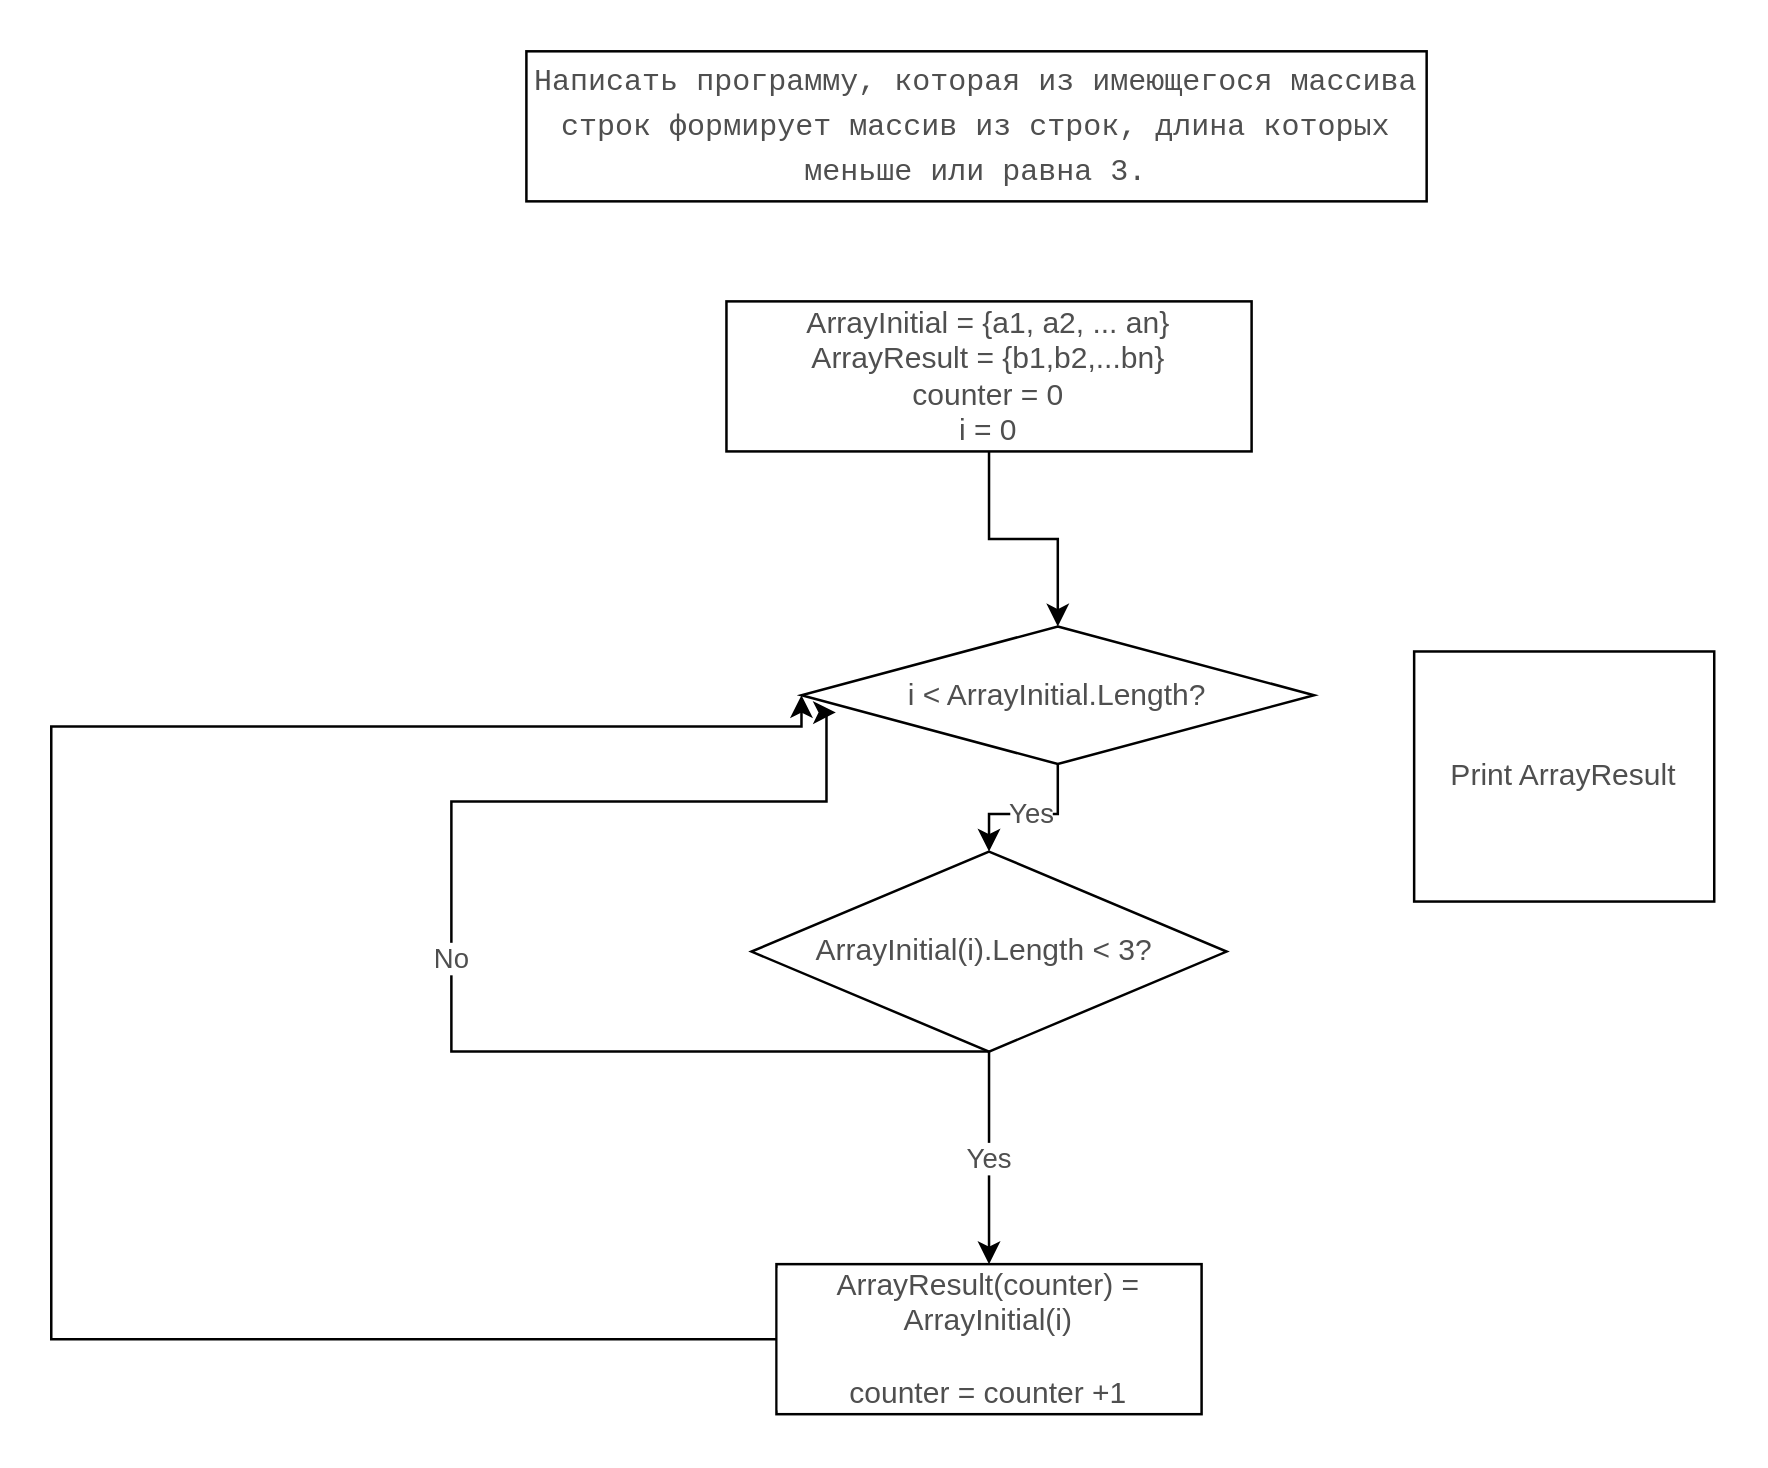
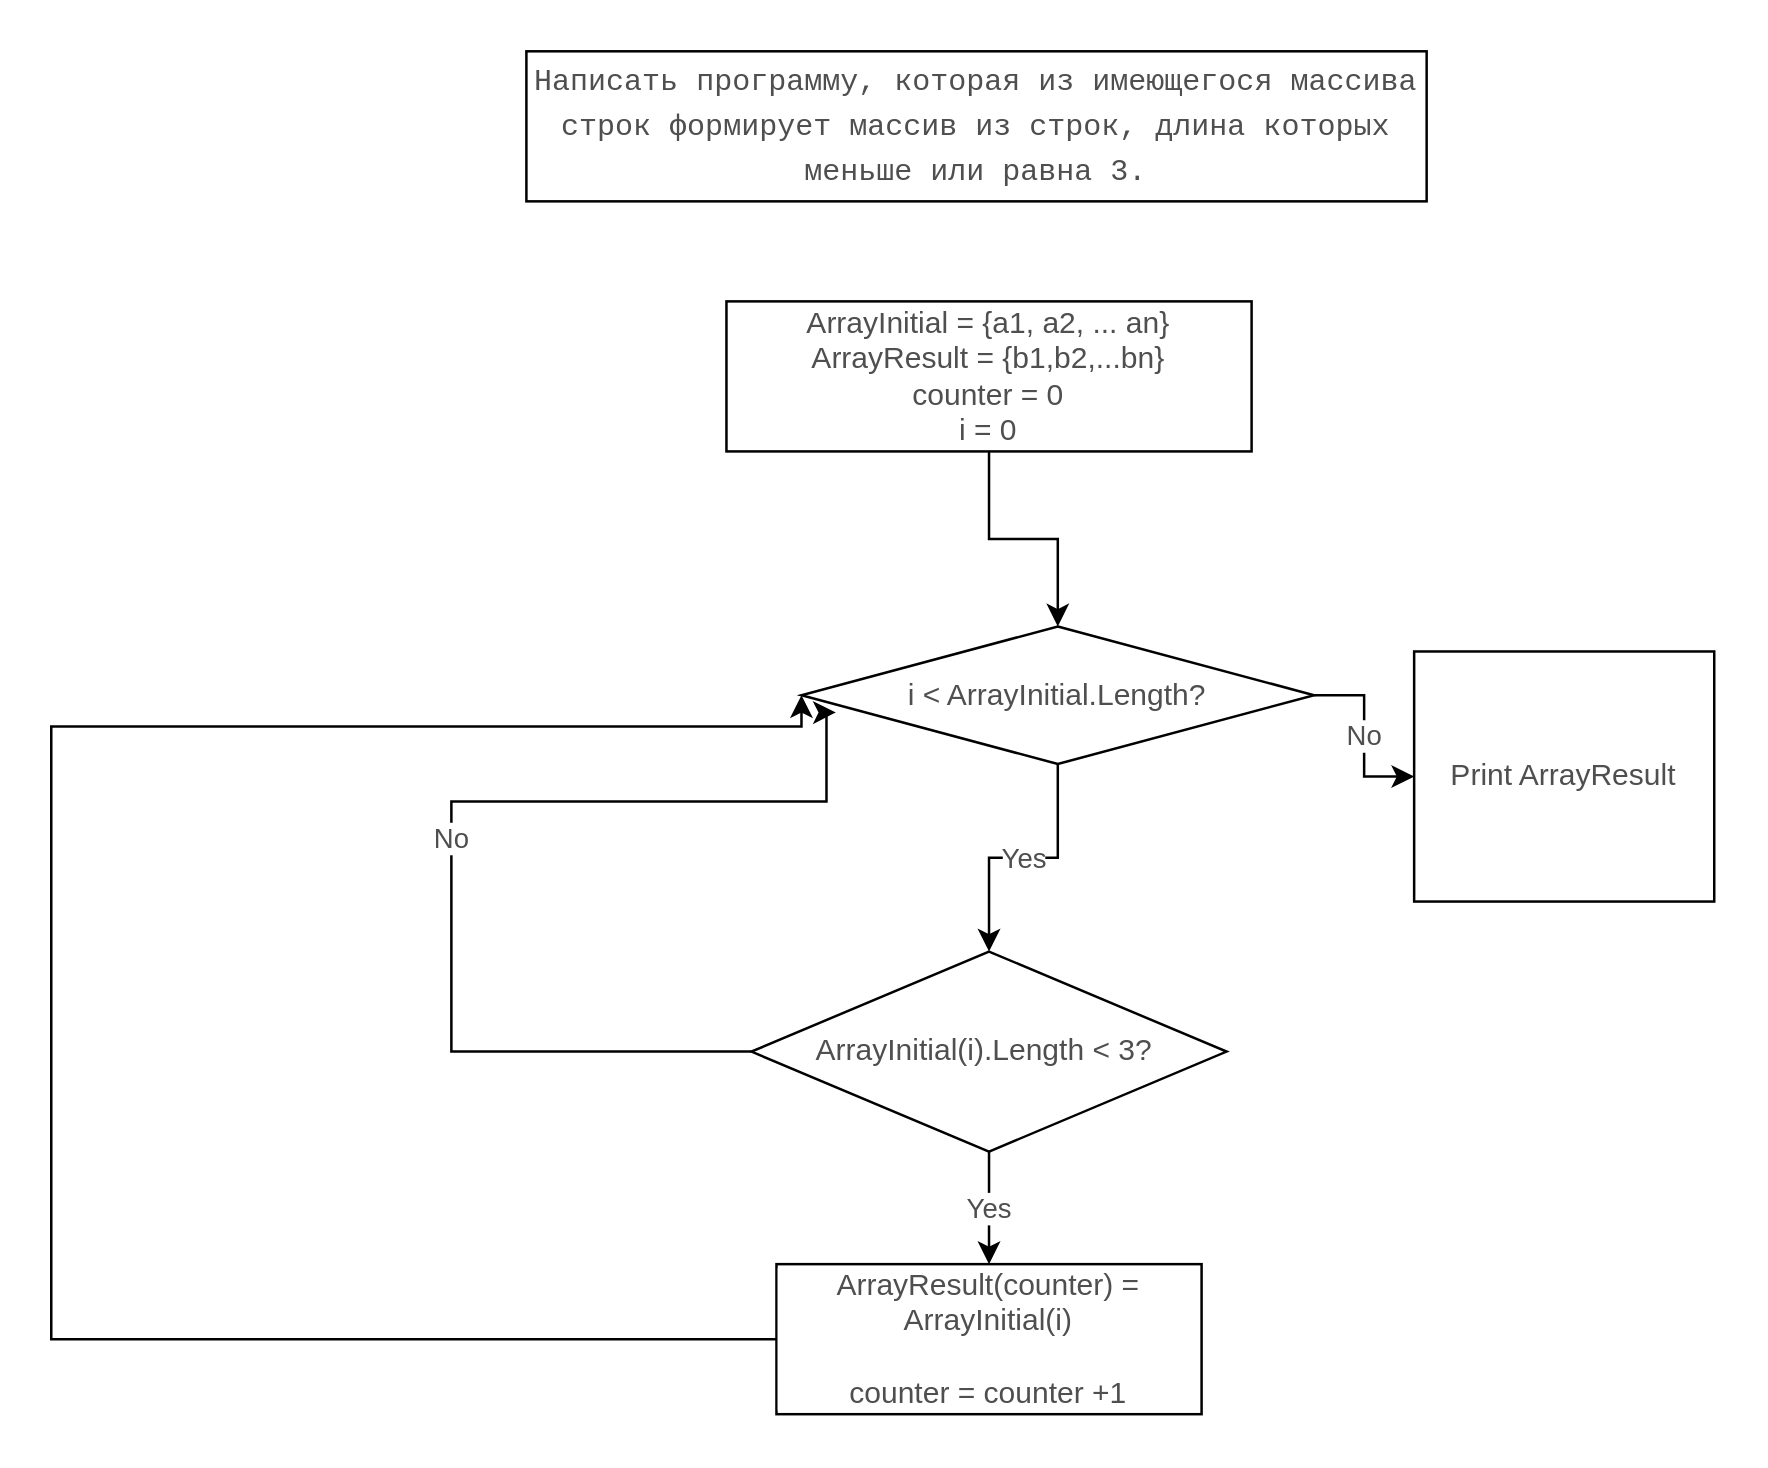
+ <mxCell id="5" value="No" style="edgeStyle=orthogonalEdgeStyle;rounded=0;orthogonalLoop=1;jettySize=auto;html=1;fontColor=#4F4F4F;" parent="1" source="7" target="8" edge="1"><mxGeometry relative="1" as="geometry" /></mxCell>
- <mxCell id="11" value="ArrayInitial(i).Length &amp;lt; 3?&amp;nbsp;" style="rhombus;whiteSpace=wrap;html=1;fontColor=#4F4F4F;rounded=0;labelBackgroundColor=#FFFFFF;" parent="1" vertex="1"><mxGeometry x="300" y="340" width="190" height="80" as="geometry" /></mxCell>
+ <mxCell id="11" value="ArrayInitial(i).Length &amp;lt; 3?&amp;nbsp;" style="rhombus;whiteSpace=wrap;html=1;fontColor=#4F4F4F;rounded=0;labelBackgroundColor=#FFFFFF;" parent="1" vertex="1"><mxGeometry x="300" y="380" width="190" height="80" as="geometry" /></mxCell>
